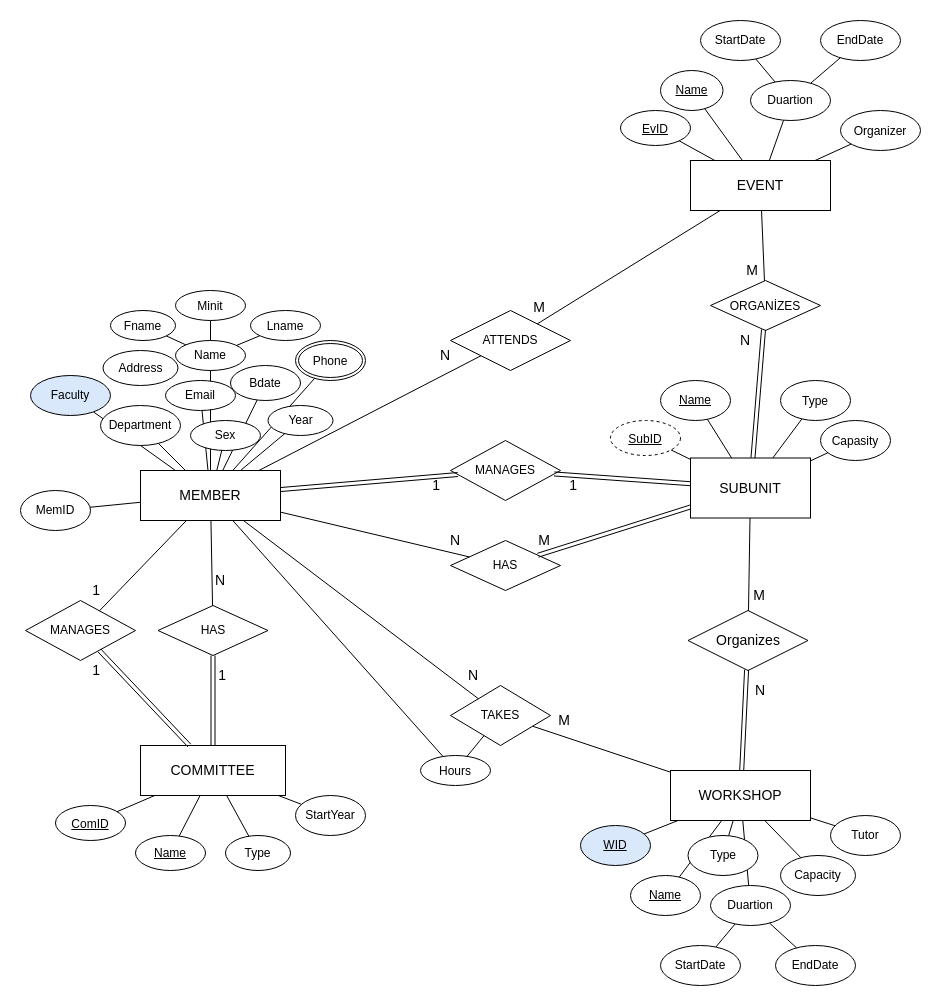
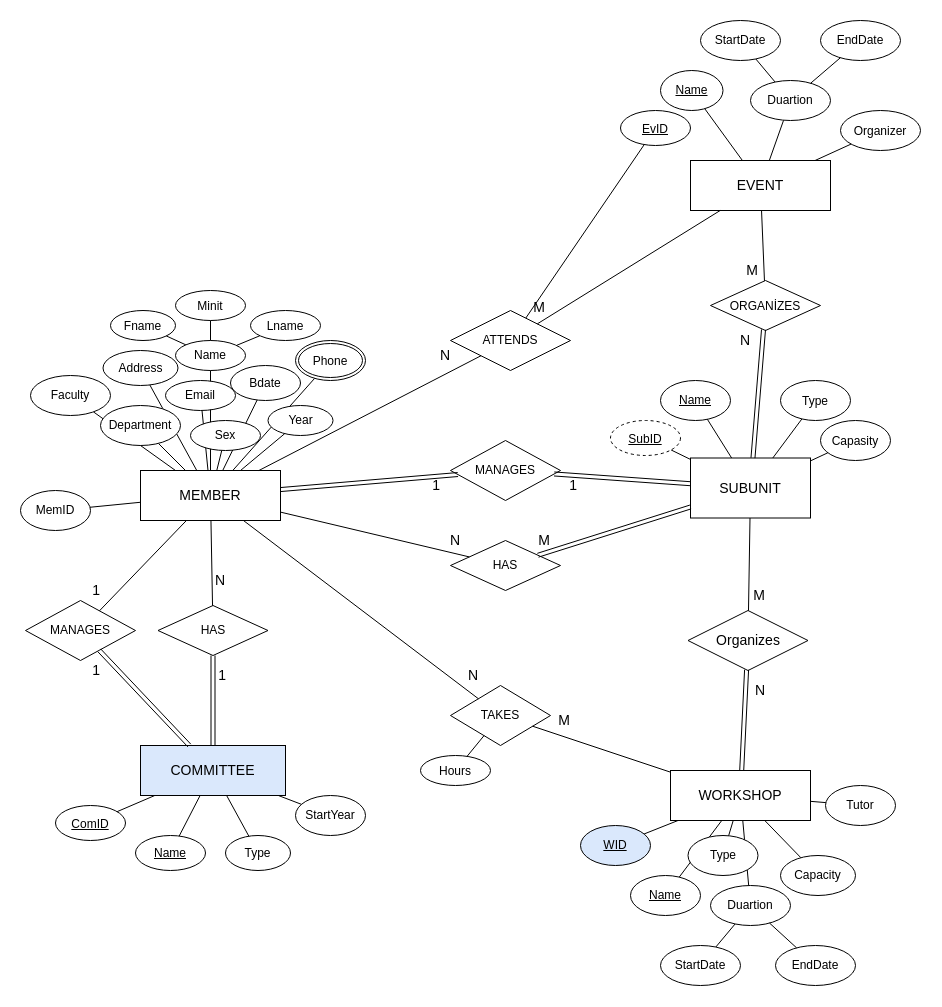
- <mxCell id="54" value="" style="endArrow=none;html=1;rounded=0;fontSize=12;" parent="1" source="50" target="48" edge="1"><mxGeometry relative="1" as="geometry"><mxPoint x="490" y="280" as="sourcePoint" /><mxPoint x="650" y="280" as="targetPoint" /></mxGeometry></mxCell>
+ <mxCell id="54" value="" style="endArrow=none;html=1;rounded=0;fontSize=12;" parent="1" source="50" target="102" edge="1"><mxGeometry relative="1" as="geometry"><mxPoint x="490" y="280" as="sourcePoint" /><mxPoint x="650" y="280" as="targetPoint" /></mxGeometry></mxCell>
- <mxCell id="22" value="Faculty" style="ellipse;whiteSpace=wrap;html=1;fillColor=#dae8fc;" parent="1" vertex="1"><mxGeometry x="30" y="375" width="80" height="40" as="geometry" /></mxCell>
+ <mxCell id="22" value="Faculty" style="ellipse;whiteSpace=wrap;html=1;" parent="1" vertex="1"><mxGeometry x="30" y="375" width="80" height="40" as="geometry" /></mxCell>
- <mxCell id="3" value="" style="endArrow=none;html=1;rounded=0;" parent="1" source="2" target="117" edge="1"><mxGeometry width="50" height="50" relative="1" as="geometry"><mxPoint x="390" y="450" as="sourcePoint" /><mxPoint x="410" y="350" as="targetPoint" /></mxGeometry></mxCell>
+ <mxCell id="3" value="" style="endArrow=none;html=1;rounded=0;" parent="1" source="2" target="11" edge="1"><mxGeometry width="50" height="50" relative="1" as="geometry"><mxPoint x="390" y="450" as="sourcePoint" /><mxPoint x="410" y="350" as="targetPoint" /></mxGeometry></mxCell>
- <mxCell id="39" value="&lt;font style=&quot;font-size: 14px&quot;&gt;COMMITTEE&lt;/font&gt;" style="whiteSpace=wrap;html=1;align=center;fontSize=12;" parent="1" vertex="1"><mxGeometry x="140" y="745" width="145" height="50" as="geometry" /></mxCell>
+ <mxCell id="39" value="&lt;font style=&quot;font-size: 14px&quot;&gt;COMMITTEE&lt;/font&gt;" style="whiteSpace=wrap;html=1;align=center;fontSize=12;fillColor=#dae8fc;" parent="1" vertex="1"><mxGeometry x="140" y="745" width="145" height="50" as="geometry" /></mxCell>
- <mxCell id="59" value="Tutor" style="ellipse;whiteSpace=wrap;html=1;align=center;fontSize=12;" parent="1" vertex="1"><mxGeometry x="830" y="815" width="70" height="40" as="geometry" /></mxCell>
+ <mxCell id="59" value="Tutor" style="ellipse;whiteSpace=wrap;html=1;align=center;fontSize=12;" parent="1" vertex="1"><mxGeometry x="825" y="785" width="70" height="40" as="geometry" /></mxCell>
